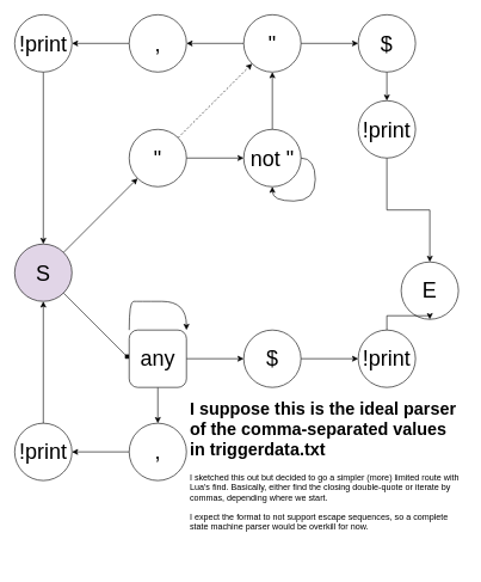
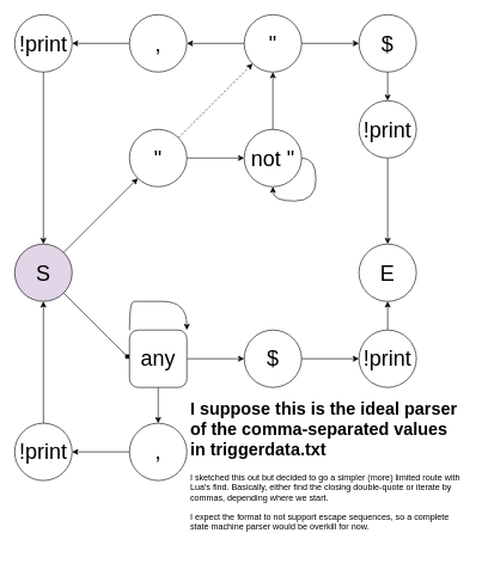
- <mxCell id="18" value="&lt;div&gt;E&lt;/div&gt;" style="ellipse;whiteSpace=wrap;html=1;aspect=fixed;fontSize=30;verticalAlign=middle;" vertex="1" parent="1"><mxGeometry x="560" y="365" width="80" height="80" as="geometry" /></mxCell>
+ <mxCell id="18" value="&lt;div&gt;E&lt;/div&gt;" style="ellipse;whiteSpace=wrap;html=1;aspect=fixed;fontSize=30;verticalAlign=middle;" vertex="1" parent="1"><mxGeometry x="500" y="340" width="80" height="80" as="geometry" /></mxCell>
